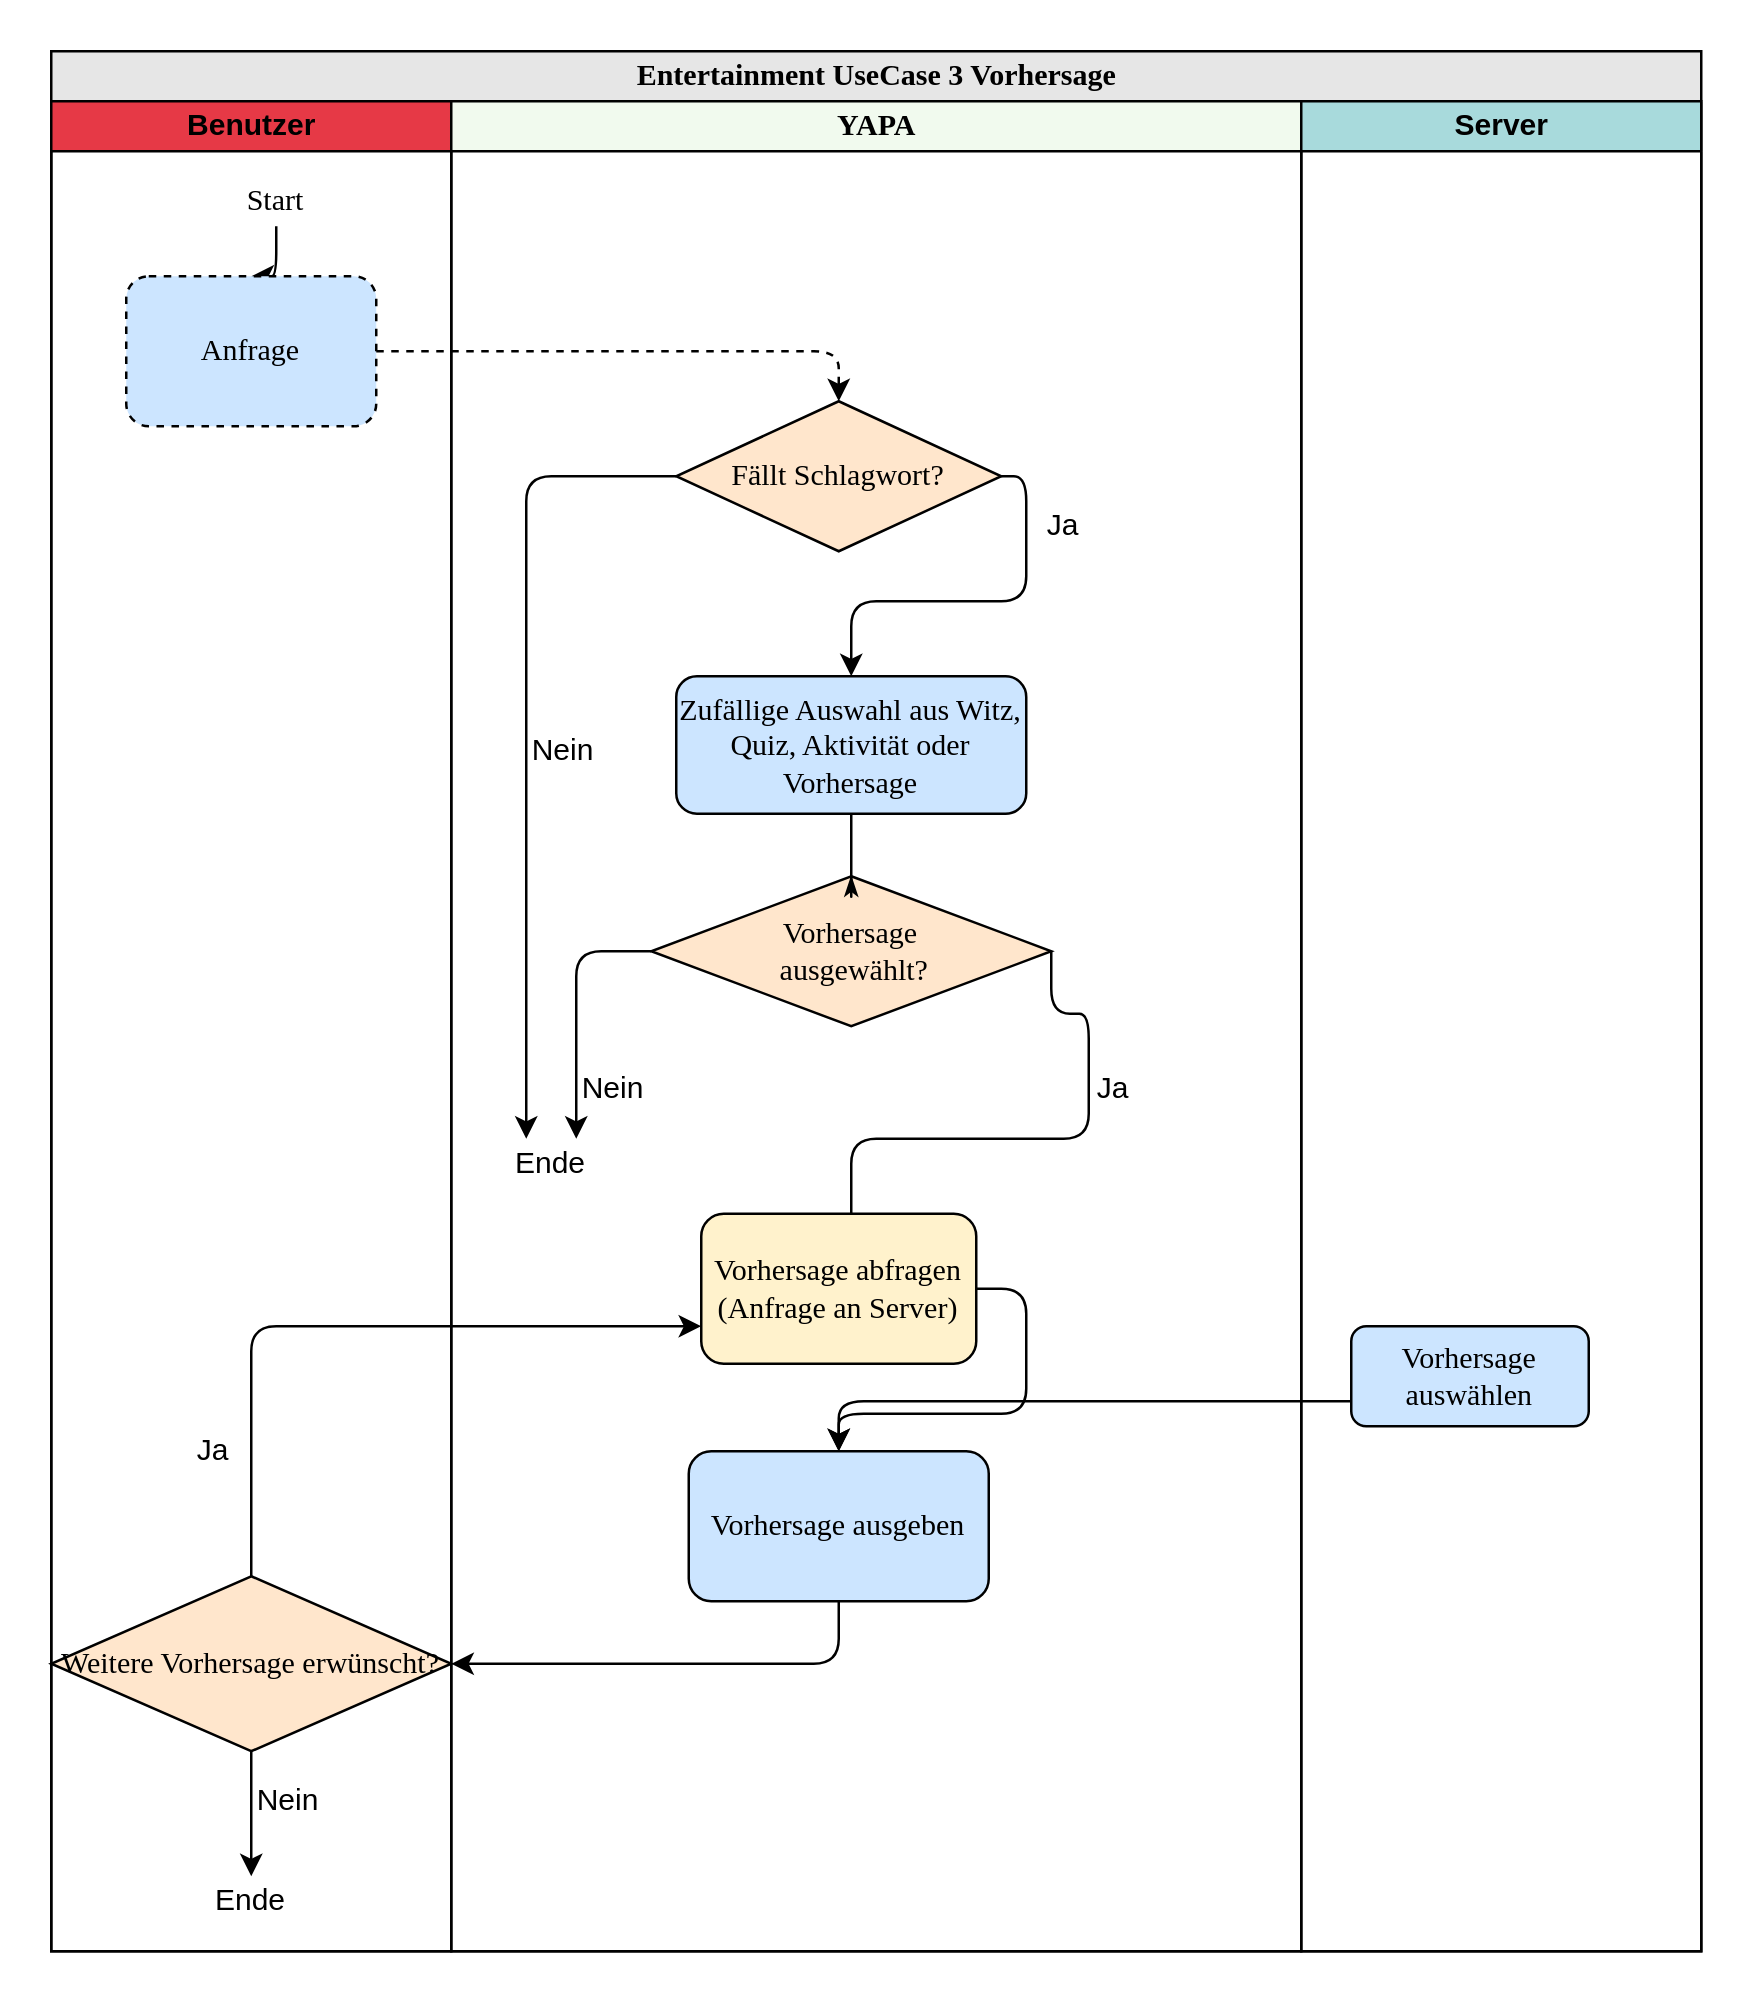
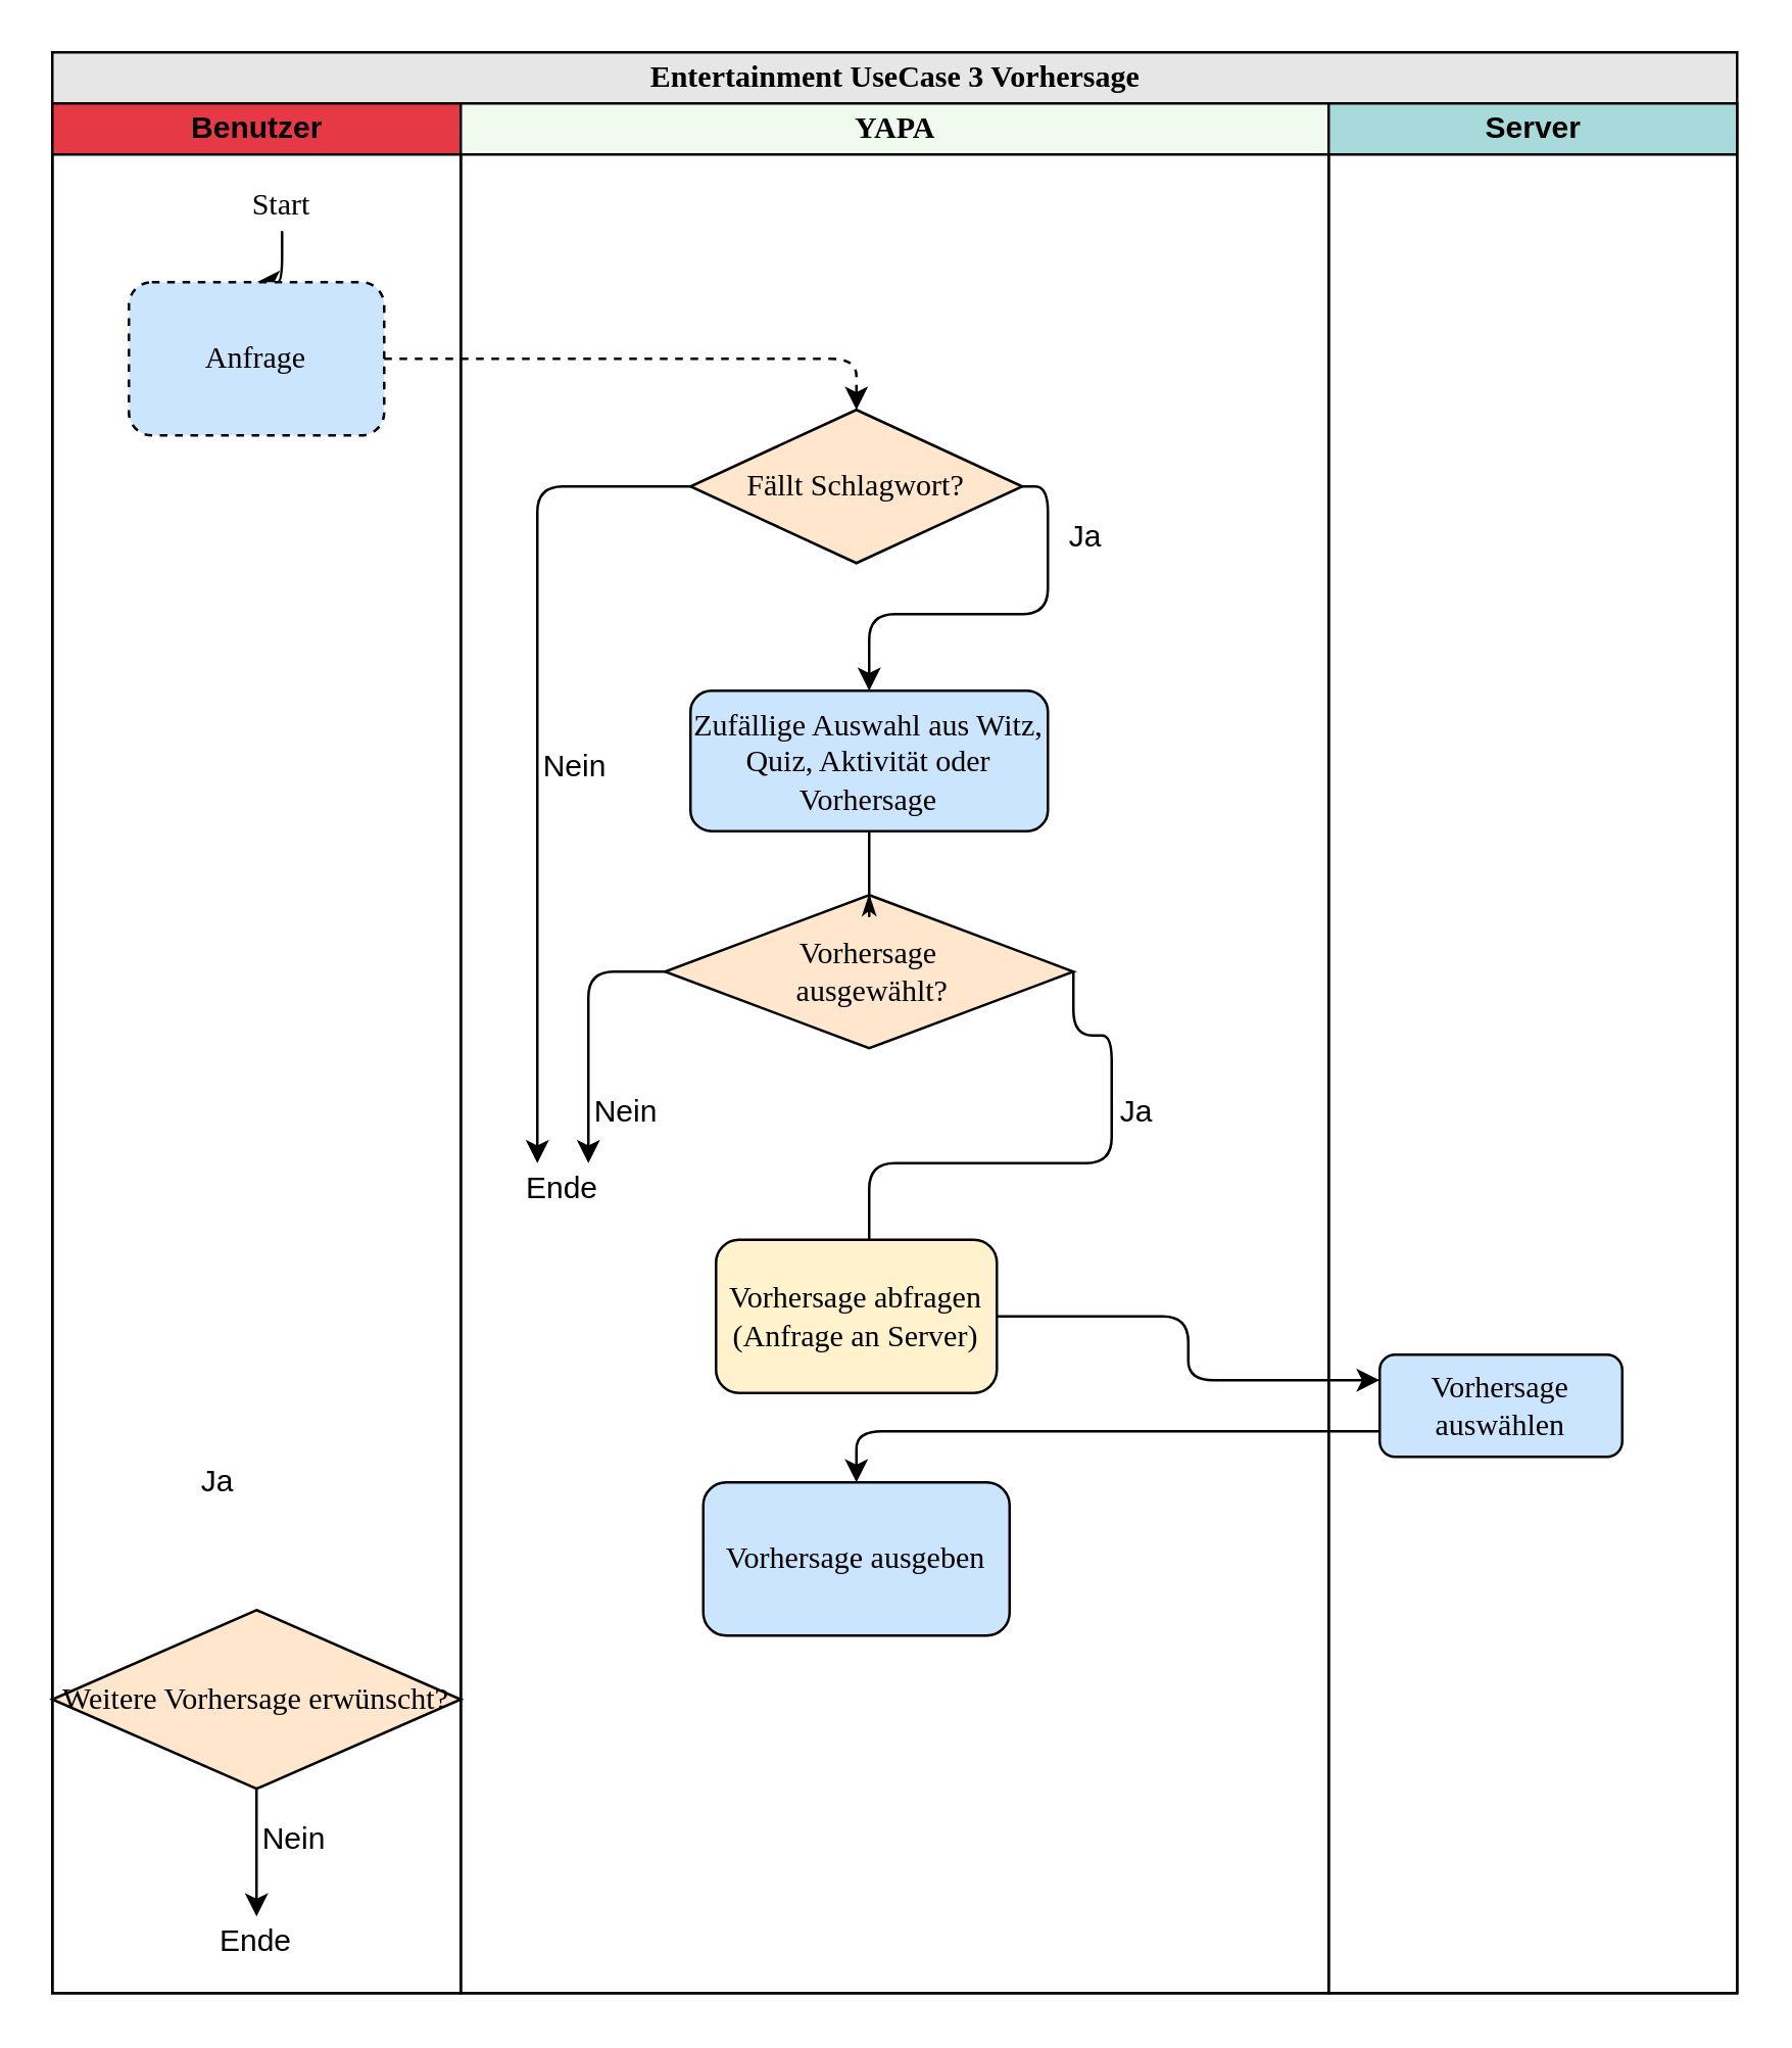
- <mxCell id="31" style="edgeStyle=orthogonalEdgeStyle;rounded=1;orthogonalLoop=1;jettySize=auto;html=1;fontSize=12;entryX=0;entryY=0.75;entryDx=0;entryDy=0;exitX=0.5;exitY=0;exitDx=0;exitDy=0;" parent="2" source="8" target="25" edge="1"><mxGeometry relative="1" as="geometry"><mxPoint x="220" y="955" as="sourcePoint" /><mxPoint x="410" y="860" as="targetPoint" /></mxGeometry></mxCell>
- <mxCell id="28" style="edgeStyle=orthogonalEdgeStyle;rounded=1;orthogonalLoop=1;jettySize=auto;html=1;fontSize=12;exitX=1;exitY=0.5;exitDx=0;exitDy=0;" parent="2" source="25" target="27" edge="1"><mxGeometry relative="1" as="geometry"><mxPoint x="480" y="645" as="sourcePoint" /><mxPoint x="600" y="670" as="targetPoint" /></mxGeometry></mxCell>
+ <mxCell id="28" style="edgeStyle=orthogonalEdgeStyle;rounded=1;orthogonalLoop=1;jettySize=auto;html=1;fontSize=12;exitX=1;exitY=0.5;exitDx=0;exitDy=0;entryX=0;entryY=0.25;entryDx=0;entryDy=0;" parent="2" source="25" target="33" edge="1"><mxGeometry relative="1" as="geometry"><mxPoint x="480" y="645" as="sourcePoint" /><mxPoint x="600" y="670" as="targetPoint" /></mxGeometry></mxCell>
- <mxCell id="30" style="edgeStyle=orthogonalEdgeStyle;rounded=1;orthogonalLoop=1;jettySize=auto;html=1;exitX=0.5;exitY=1;exitDx=0;exitDy=0;entryX=1;entryY=0.5;entryDx=0;entryDy=0;fontSize=12;" parent="2" source="27" target="8" edge="1"><mxGeometry relative="1" as="geometry"><mxPoint x="250" y="705" as="sourcePoint" /><mxPoint x="10" y="765" as="targetPoint" /><Array as="points"><mxPoint x="315" y="645" /></Array></mxGeometry></mxCell>
